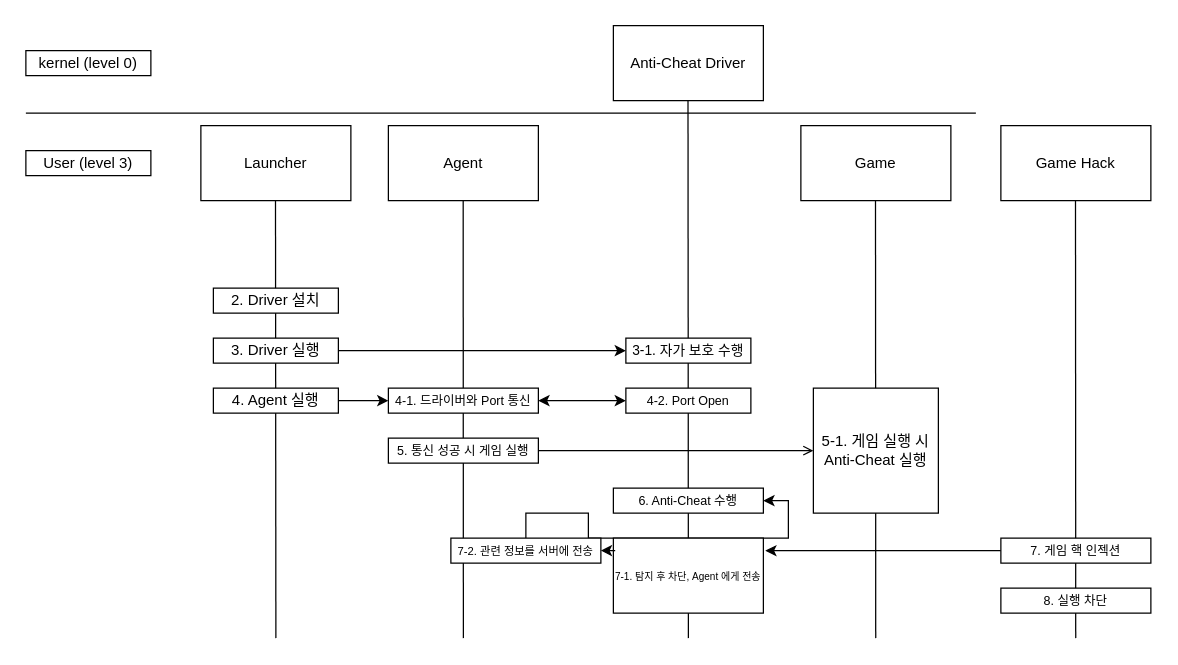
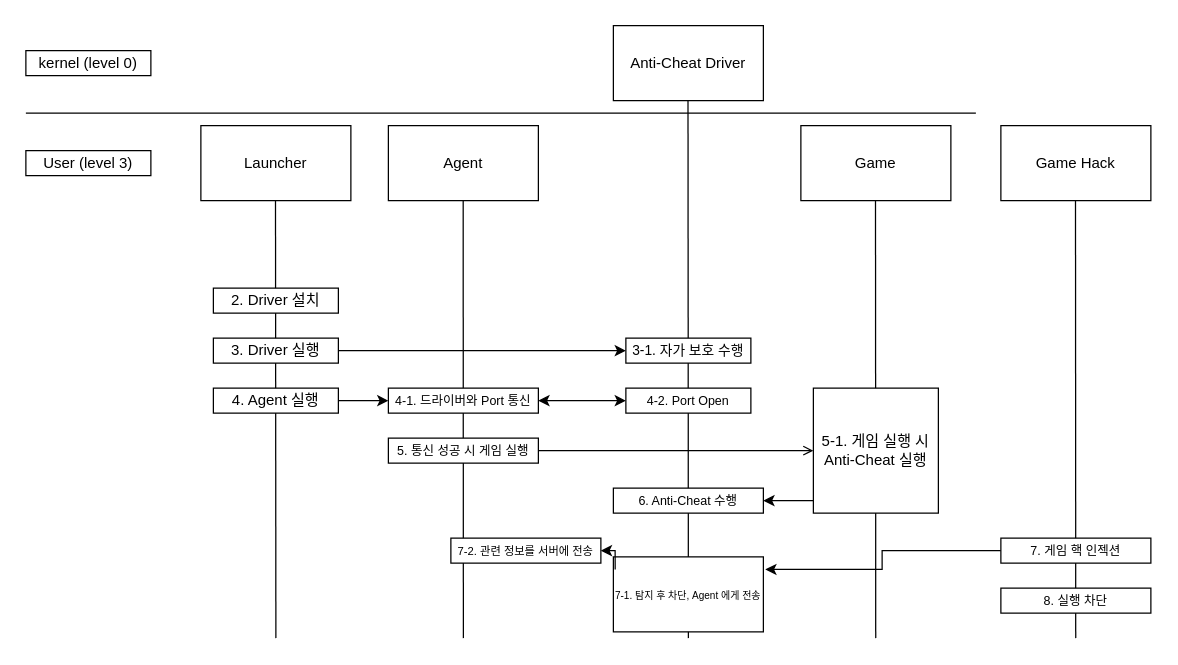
- <mxCell id="26" style="edgeStyle=orthogonalEdgeStyle;rounded=0;orthogonalLoop=1;jettySize=auto;html=1;exitX=1;exitY=0.5;exitDx=0;exitDy=0;endArrow=none;startFill=1;startArrow=classic;" parent="1" source="25" target="33" edge="1"><mxGeometry relative="1" as="geometry" /></mxCell>
+ <mxCell id="26" style="edgeStyle=orthogonalEdgeStyle;rounded=0;orthogonalLoop=1;jettySize=auto;html=1;exitX=1;exitY=0.5;exitDx=0;exitDy=0;entryX=0;entryY=0.899;entryDx=0;entryDy=0;entryPerimeter=0;endArrow=none;startFill=1;startArrow=classic;" parent="1" source="25" target="24" edge="1"><mxGeometry relative="1" as="geometry" /></mxCell>
- <mxCell id="27" value="&lt;font style=&quot;font-size: 8px;&quot;&gt;7-1. 탐지 후 차단, Agent 에게 전송&lt;/font&gt;" style="rounded=0;whiteSpace=wrap;html=1;" parent="1" vertex="1"><mxGeometry x="490" y="430" width="120" height="60" as="geometry" /></mxCell>
+ <mxCell id="27" value="&lt;font style=&quot;font-size: 8px;&quot;&gt;7-1. 탐지 후 차단, Agent 에게 전송&lt;/font&gt;" style="rounded=0;whiteSpace=wrap;html=1;" parent="1" vertex="1"><mxGeometry x="490" y="445" width="120" height="60" as="geometry" /></mxCell>
